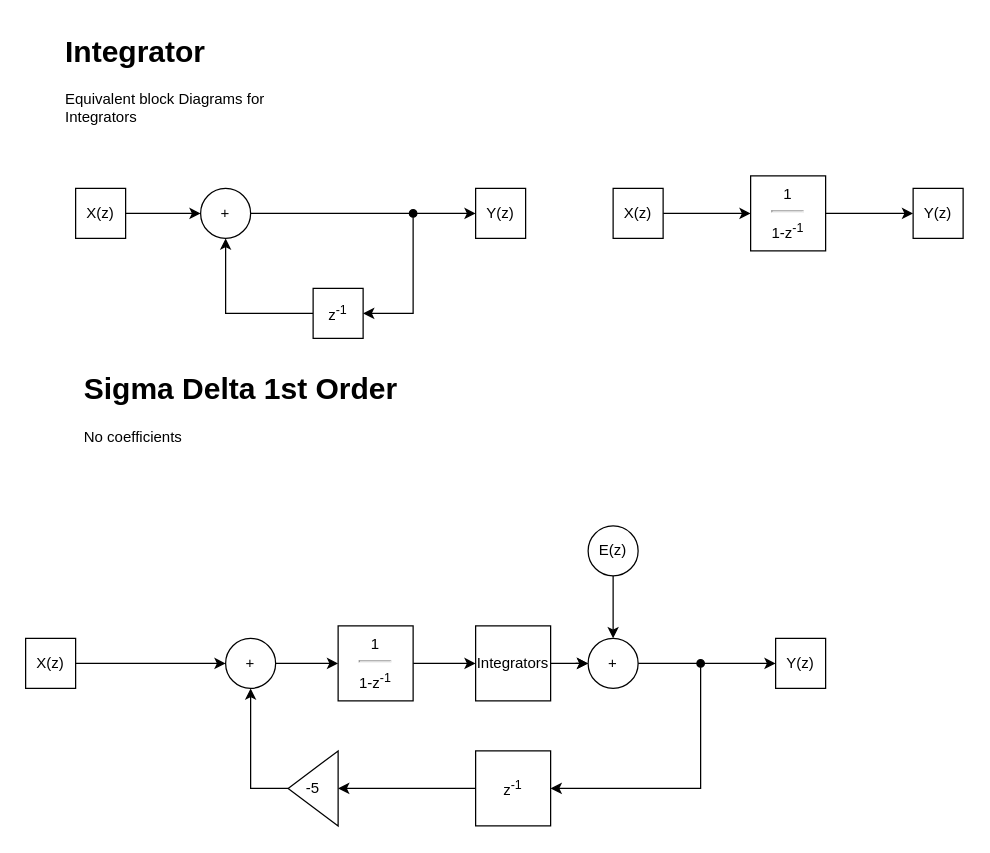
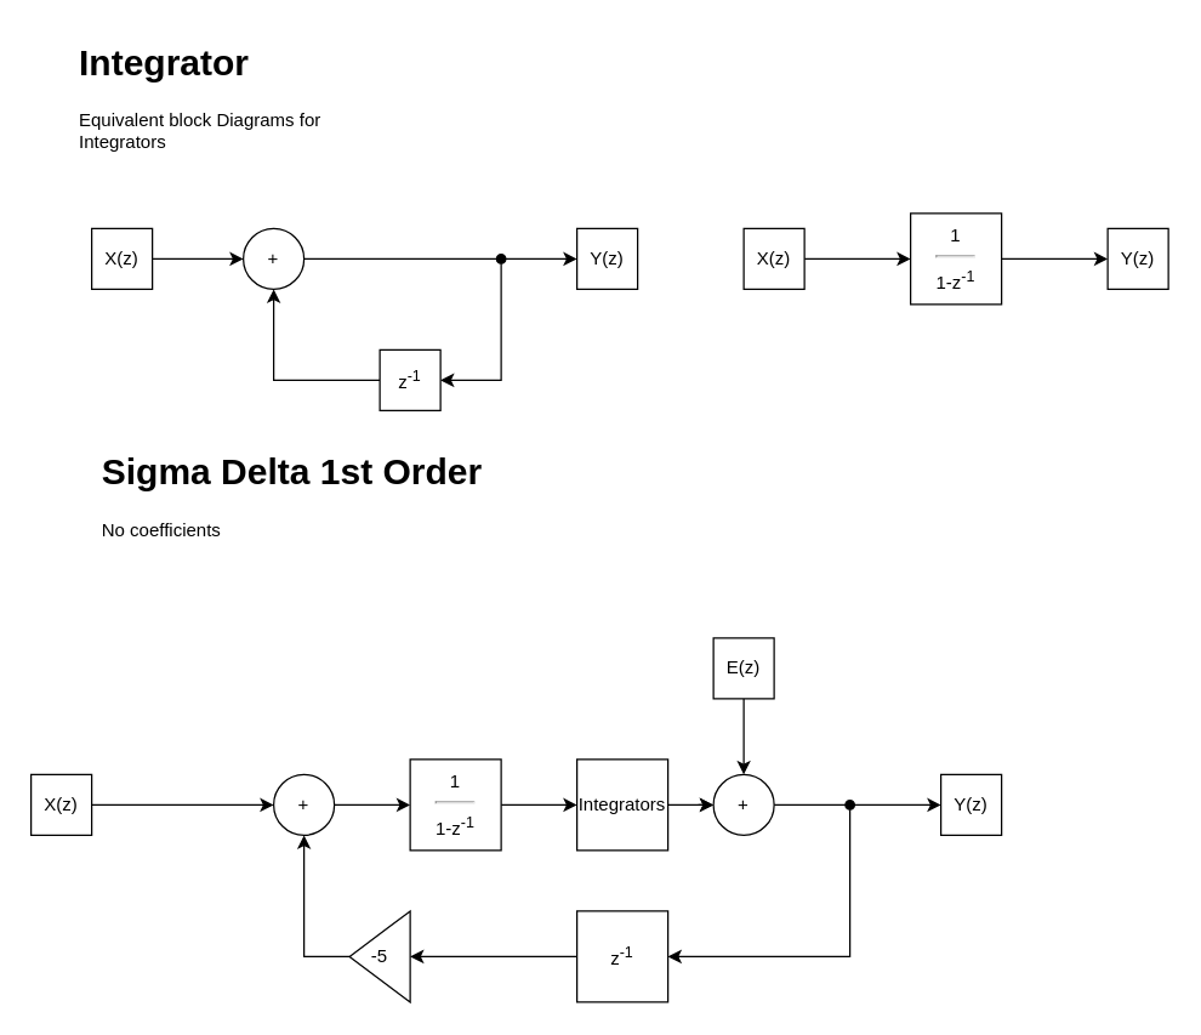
- <mxCell id="30" value="E(z)" style="ellipse;whiteSpace=wrap;html=1;aspect=fixed;" vertex="1" parent="1"><mxGeometry x="470" y="420" width="40" height="40" as="geometry" /></mxCell>
+ <mxCell id="30" value="E(z)" style="whiteSpace=wrap;html=1;aspect=fixed;" vertex="1" parent="1"><mxGeometry x="470" y="420" width="40" height="40" as="geometry" /></mxCell>
